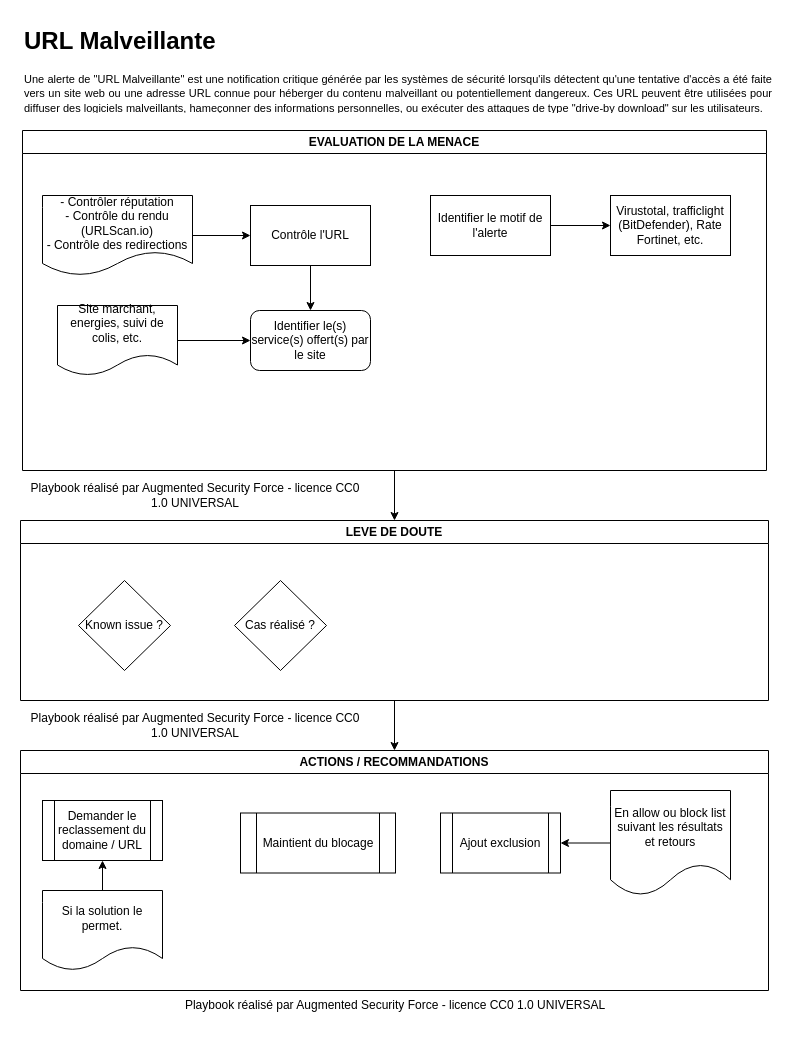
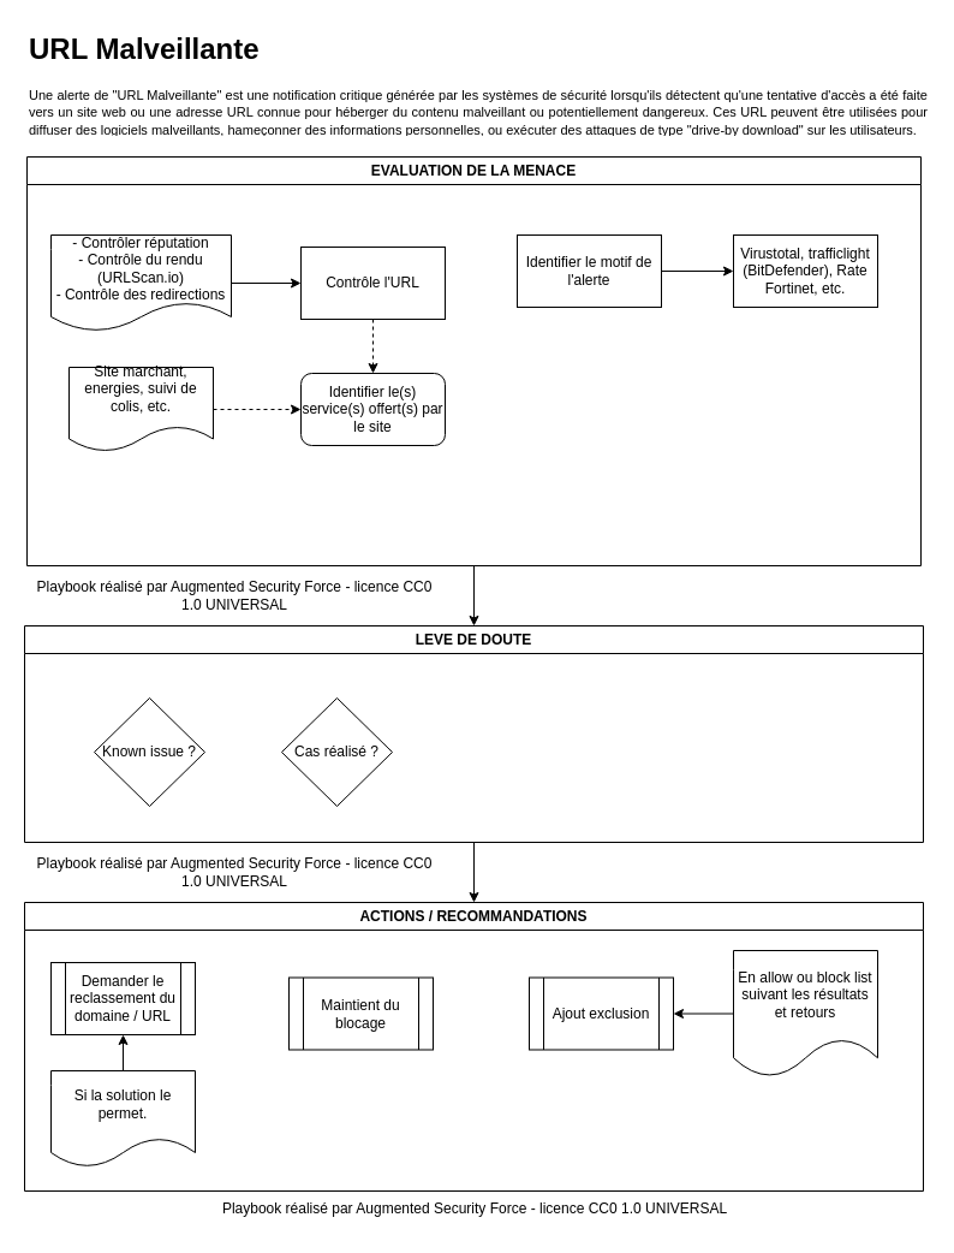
- <mxCell id="8" value="" style="edgeStyle=orthogonalEdgeStyle;rounded=0;orthogonalLoop=1;jettySize=auto;html=1;" edge="1" parent="3" source="9" target="6"><mxGeometry relative="1" as="geometry" /></mxCell>
+ <mxCell id="8" value="" style="edgeStyle=orthogonalEdgeStyle;rounded=0;orthogonalLoop=1;jettySize=auto;html=1;dashed=1;" edge="1" parent="3" source="9" target="6"><mxGeometry relative="1" as="geometry" /></mxCell>
- <mxCell id="7" style="edgeStyle=orthogonalEdgeStyle;rounded=0;orthogonalLoop=1;jettySize=auto;html=1;entryX=0;entryY=0.5;entryDx=0;entryDy=0;" edge="1" parent="3" source="5" target="6"><mxGeometry relative="1" as="geometry" /></mxCell>
+ <mxCell id="7" style="edgeStyle=orthogonalEdgeStyle;rounded=0;orthogonalLoop=1;jettySize=auto;html=1;entryX=0;entryY=0.5;entryDx=0;entryDy=0;dashed=1;" edge="1" parent="3" source="5" target="6"><mxGeometry relative="1" as="geometry" /></mxCell>
- <mxCell id="25" value="Maintient du blocage" style="shape=process;whiteSpace=wrap;html=1;backgroundOutline=1;" vertex="1" parent="18"><mxGeometry x="220" y="62.5" width="155" height="60" as="geometry" /></mxCell>
+ <mxCell id="25" value="Maintient du blocage" style="shape=process;whiteSpace=wrap;html=1;backgroundOutline=1;" vertex="1" parent="18"><mxGeometry x="220" y="62.5" width="120" height="60" as="geometry" /></mxCell>
